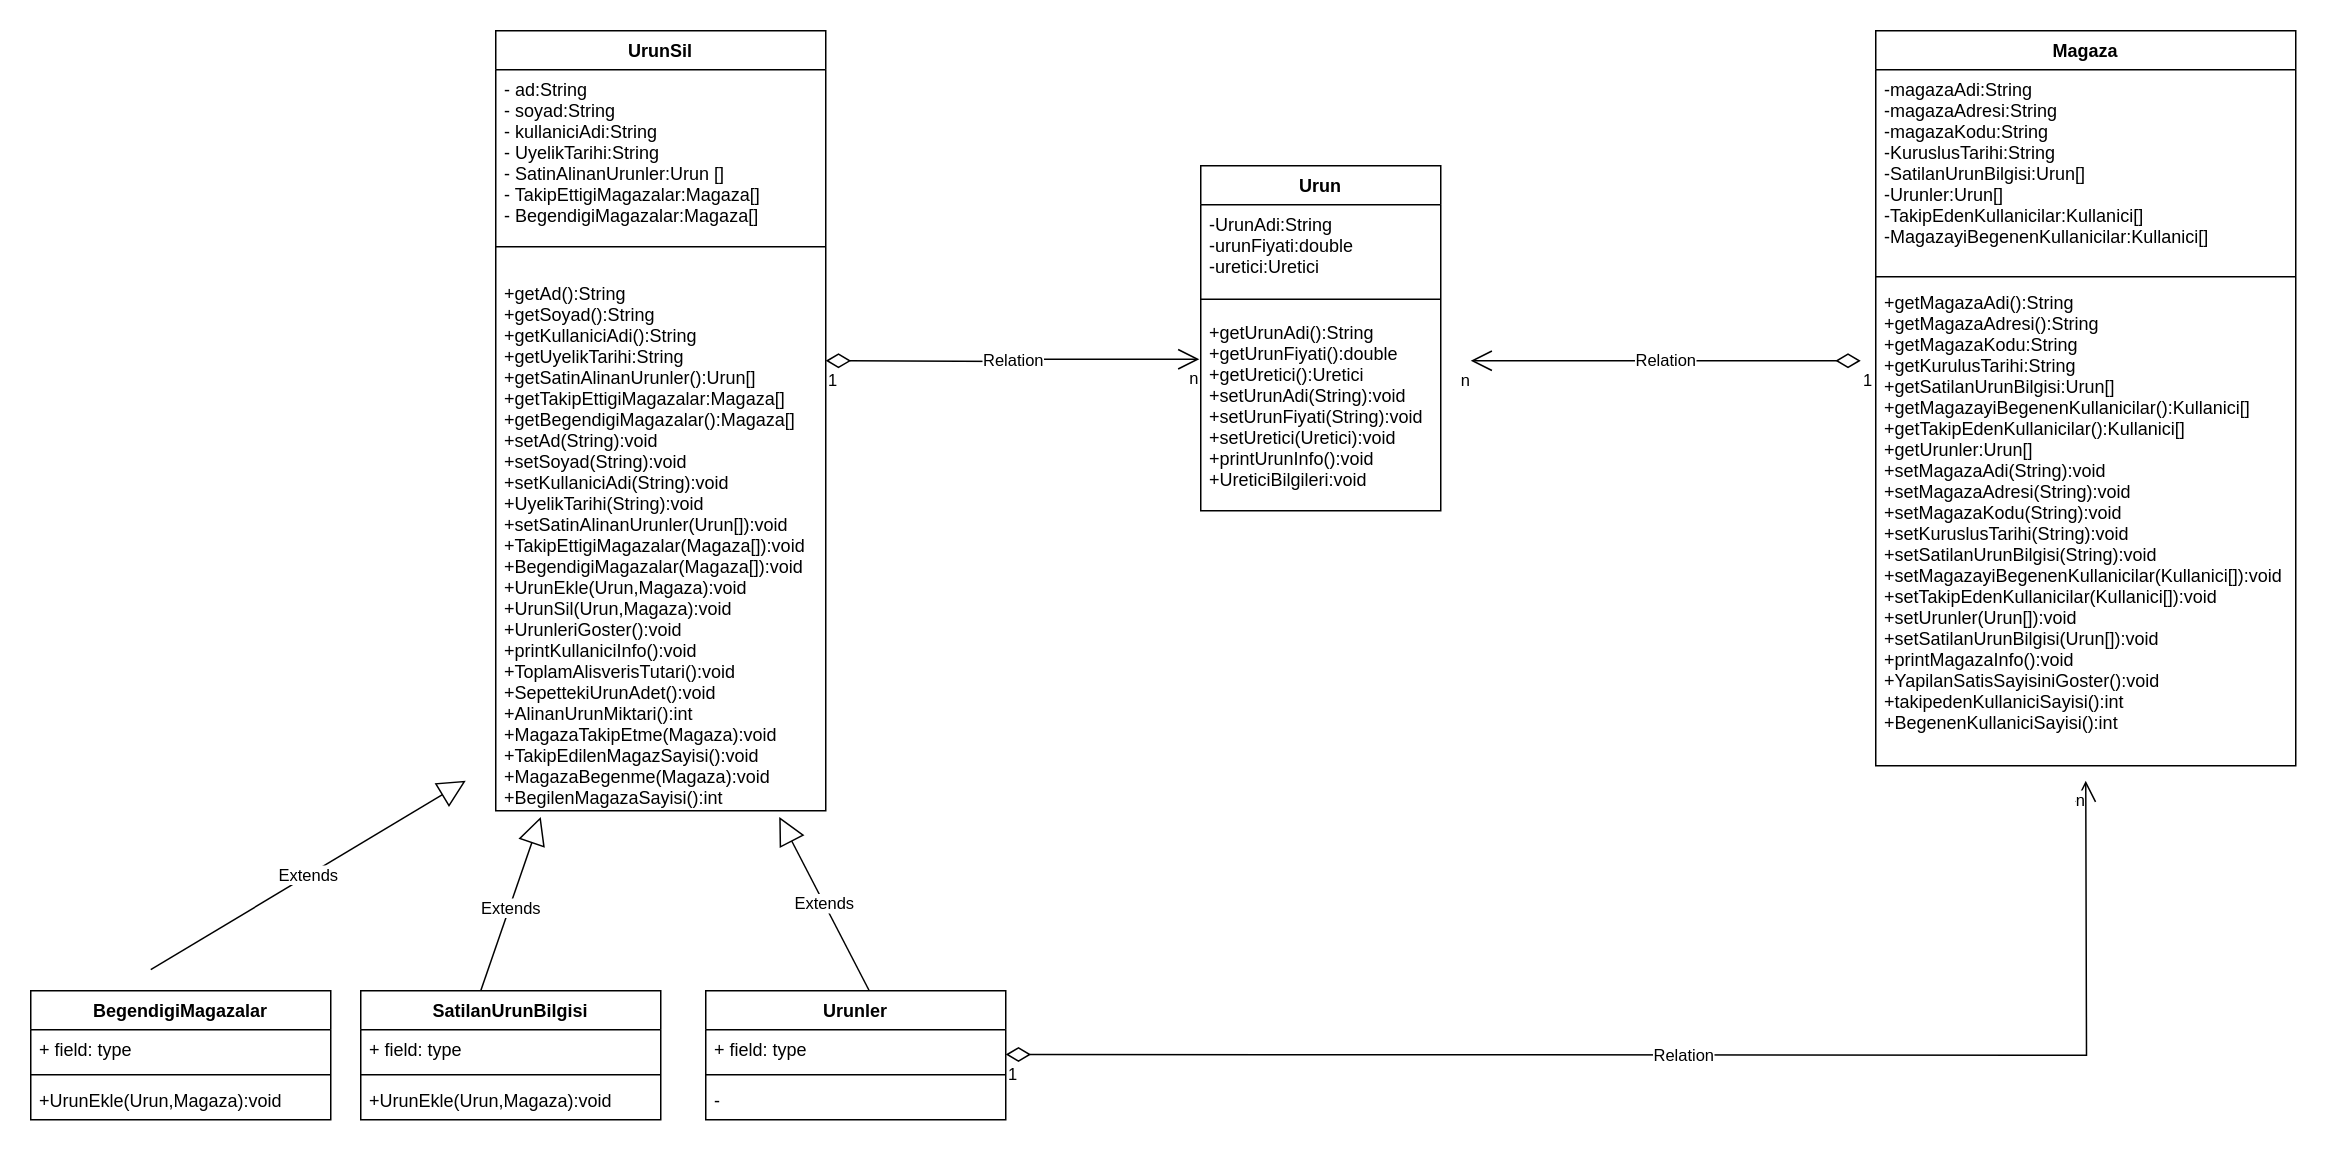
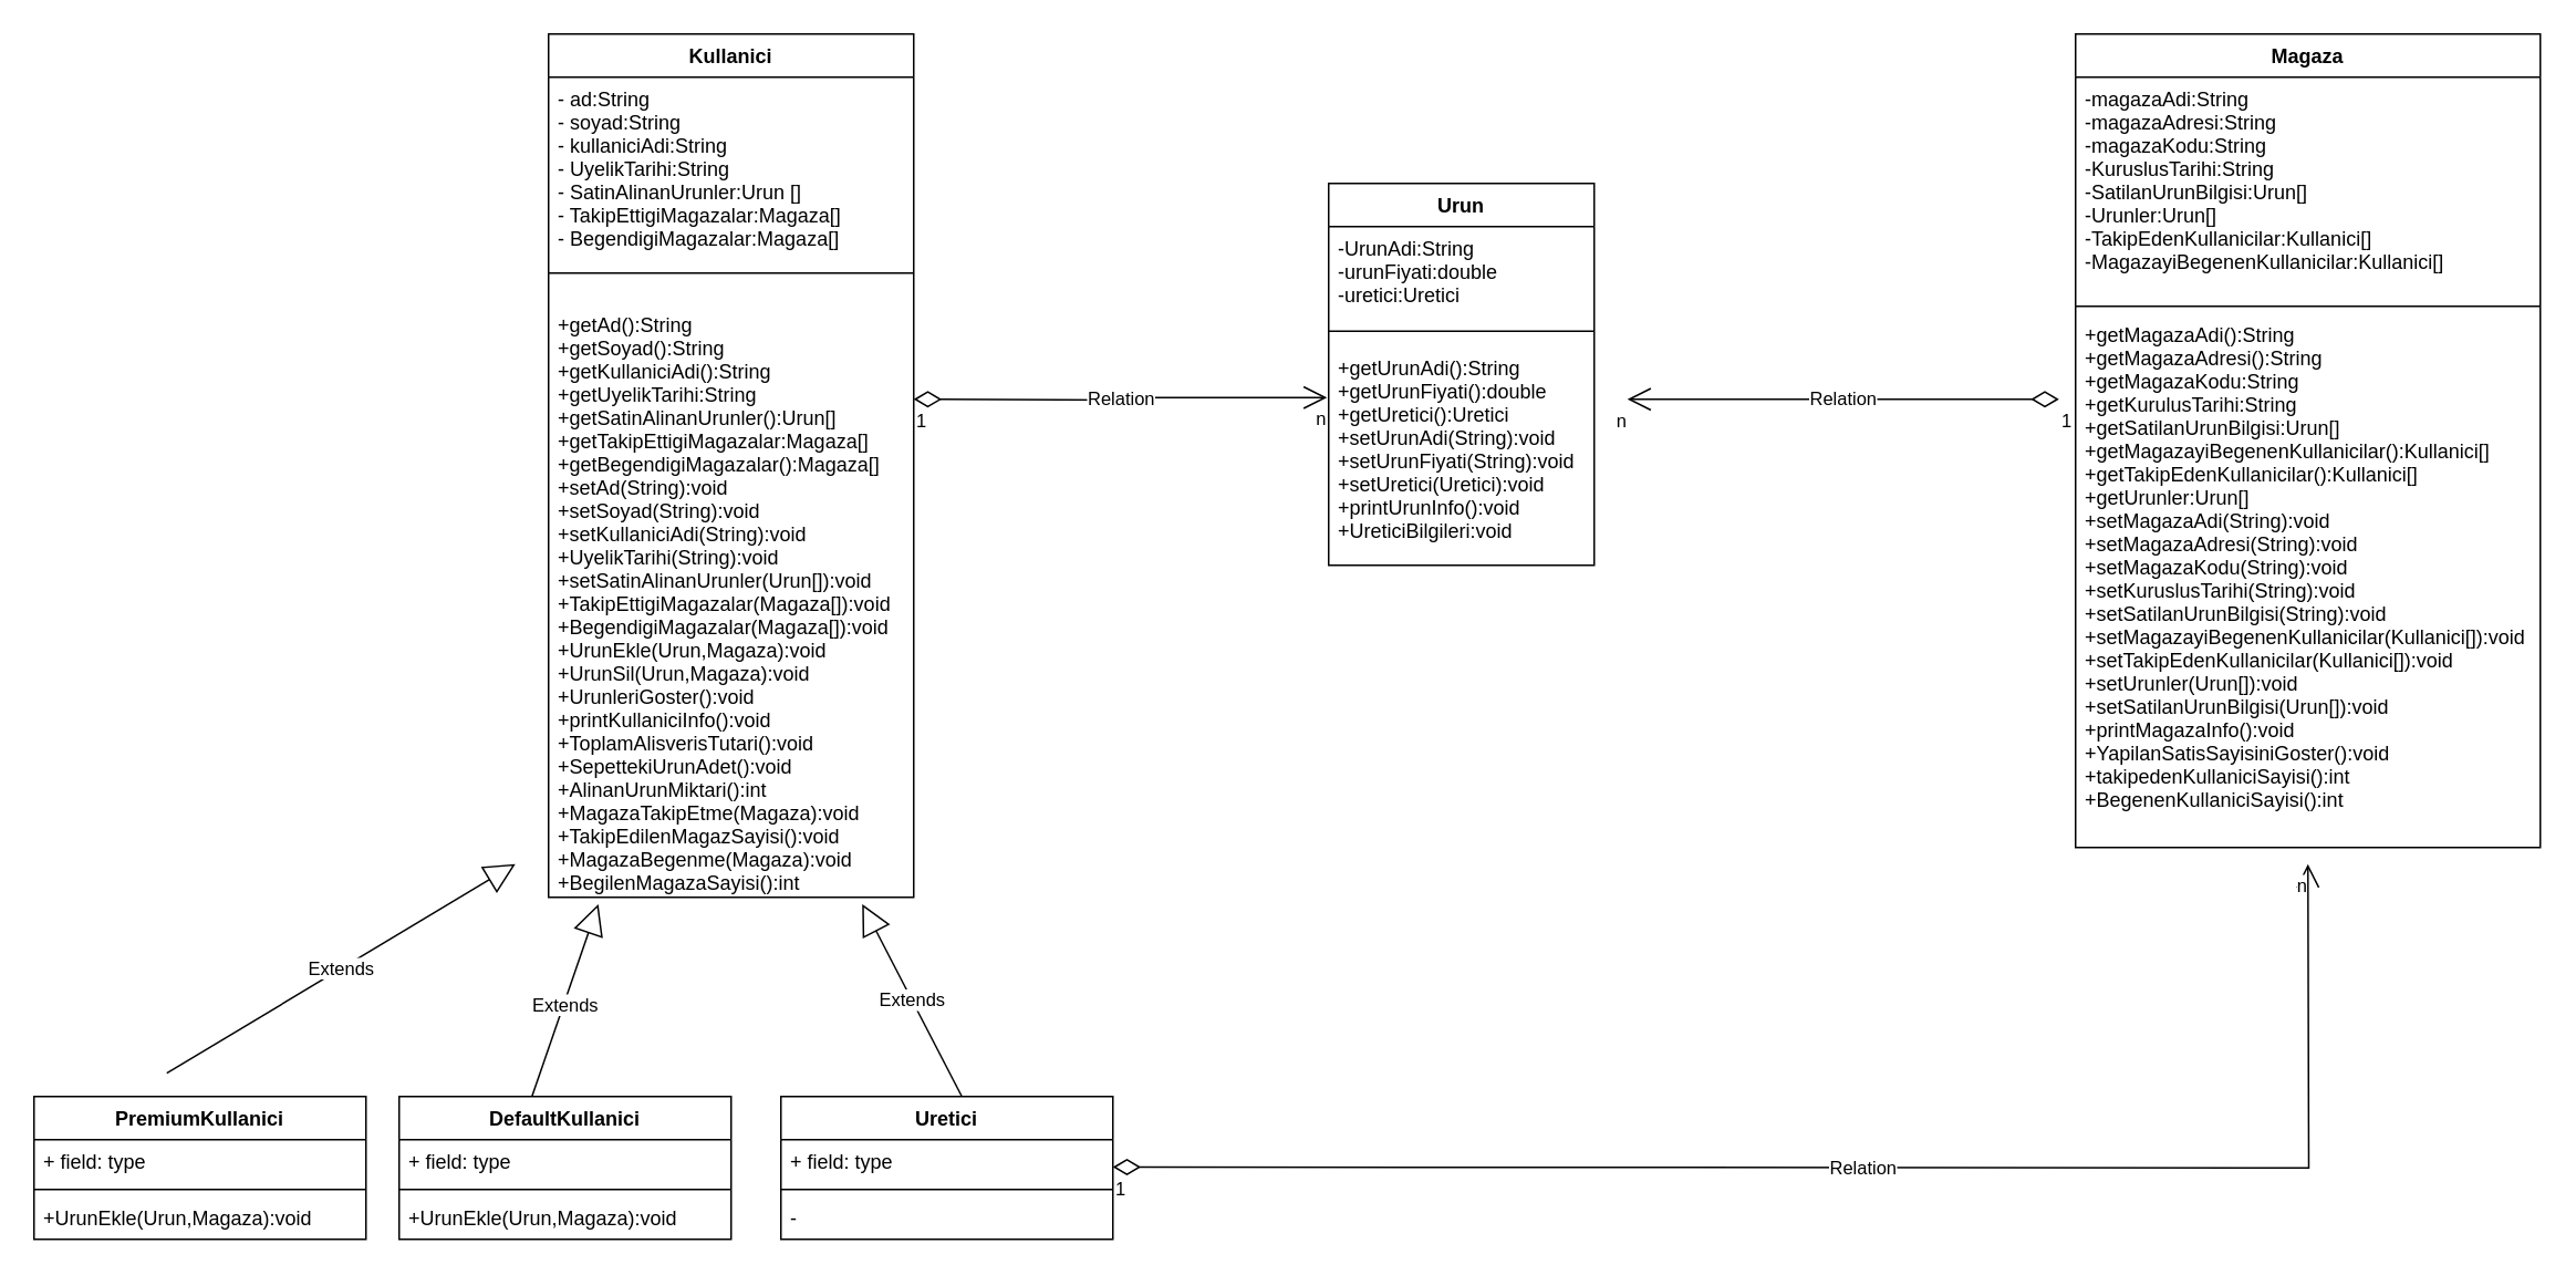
- <mxCell id="2" value="UrunSil" style="swimlane;fontStyle=1;align=center;verticalAlign=top;childLayout=stackLayout;horizontal=1;startSize=26;horizontalStack=0;resizeParent=1;resizeParentMax=0;resizeLast=0;collapsible=1;marginBottom=0;" vertex="1" parent="1"><mxGeometry x="330" y="20" width="220" height="520" as="geometry" /></mxCell>
+ <mxCell id="2" value="Kullanici" style="swimlane;fontStyle=1;align=center;verticalAlign=top;childLayout=stackLayout;horizontal=1;startSize=26;horizontalStack=0;resizeParent=1;resizeParentMax=0;resizeLast=0;collapsible=1;marginBottom=0;" vertex="1" parent="1"><mxGeometry x="330" y="20" width="220" height="520" as="geometry" /></mxCell>
- <mxCell id="6" value="BegendigiMagazalar" style="swimlane;fontStyle=1;align=center;verticalAlign=top;childLayout=stackLayout;horizontal=1;startSize=26;horizontalStack=0;resizeParent=1;resizeParentMax=0;resizeLast=0;collapsible=1;marginBottom=0;" vertex="1" parent="1"><mxGeometry x="20" y="660" width="200" height="86" as="geometry" /></mxCell>
+ <mxCell id="6" value="PremiumKullanici" style="swimlane;fontStyle=1;align=center;verticalAlign=top;childLayout=stackLayout;horizontal=1;startSize=26;horizontalStack=0;resizeParent=1;resizeParentMax=0;resizeLast=0;collapsible=1;marginBottom=0;" vertex="1" parent="1"><mxGeometry x="20" y="660" width="200" height="86" as="geometry" /></mxCell>
- <mxCell id="10" value="SatilanUrunBilgisi" style="swimlane;fontStyle=1;align=center;verticalAlign=top;childLayout=stackLayout;horizontal=1;startSize=26;horizontalStack=0;resizeParent=1;resizeParentMax=0;resizeLast=0;collapsible=1;marginBottom=0;" vertex="1" parent="1"><mxGeometry x="240" y="660" width="200" height="86" as="geometry" /></mxCell>
+ <mxCell id="10" value="DefaultKullanici" style="swimlane;fontStyle=1;align=center;verticalAlign=top;childLayout=stackLayout;horizontal=1;startSize=26;horizontalStack=0;resizeParent=1;resizeParentMax=0;resizeLast=0;collapsible=1;marginBottom=0;" vertex="1" parent="1"><mxGeometry x="240" y="660" width="200" height="86" as="geometry" /></mxCell>
- <mxCell id="23" value="Urunler" style="swimlane;fontStyle=1;align=center;verticalAlign=top;childLayout=stackLayout;horizontal=1;startSize=26;horizontalStack=0;resizeParent=1;resizeParentMax=0;resizeLast=0;collapsible=1;marginBottom=0;" vertex="1" parent="1"><mxGeometry x="470" y="660" width="200" height="86" as="geometry" /></mxCell>
+ <mxCell id="23" value="Uretici" style="swimlane;fontStyle=1;align=center;verticalAlign=top;childLayout=stackLayout;horizontal=1;startSize=26;horizontalStack=0;resizeParent=1;resizeParentMax=0;resizeLast=0;collapsible=1;marginBottom=0;" vertex="1" parent="1"><mxGeometry x="470" y="660" width="200" height="86" as="geometry" /></mxCell>
